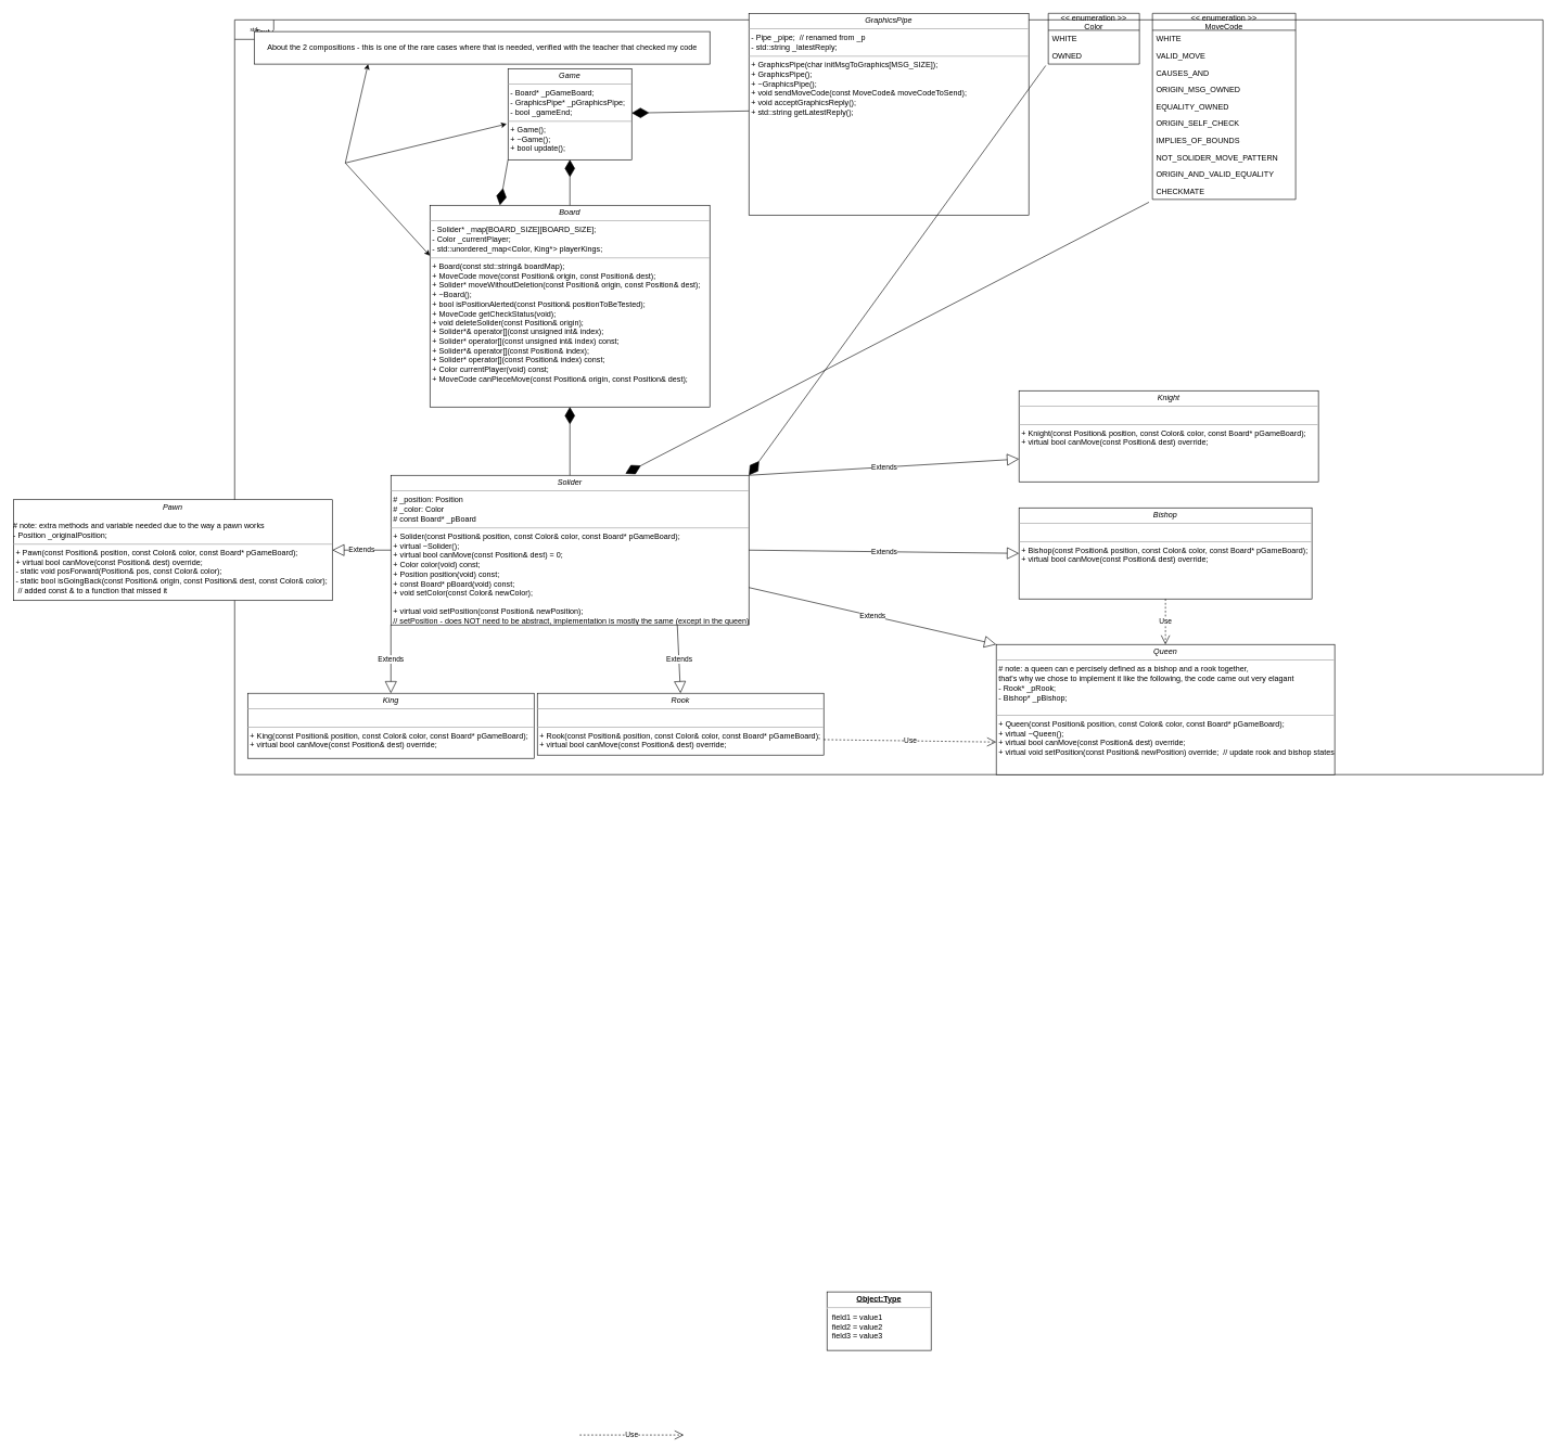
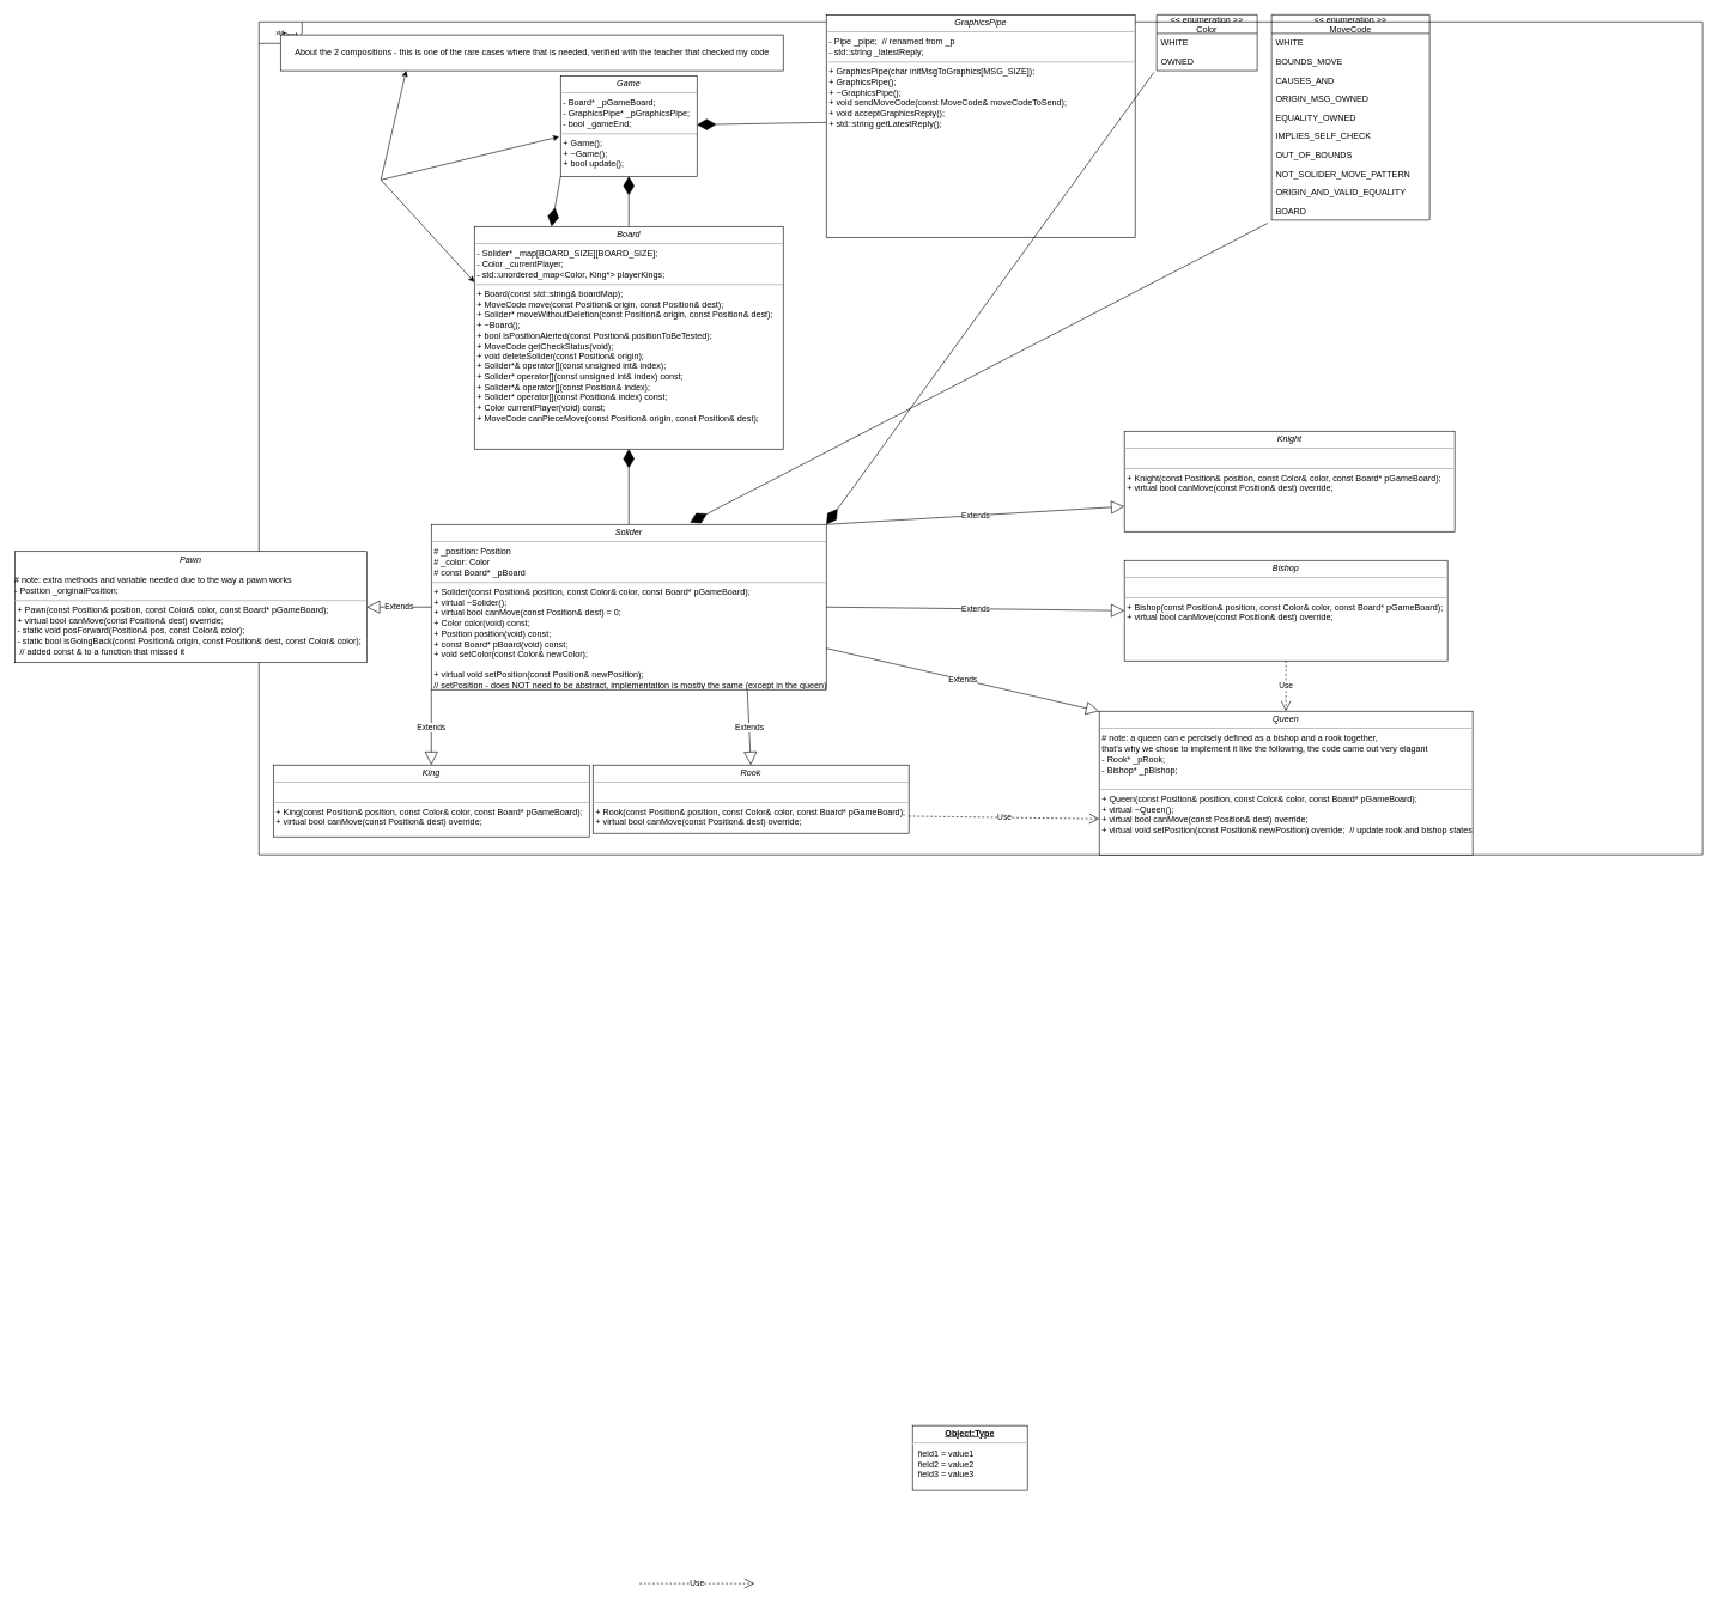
- <mxCell id="5" value="VALID_MOVE" style="text;strokeColor=none;fillColor=none;align=left;verticalAlign=top;spacingLeft=4;spacingRight=4;overflow=hidden;rotatable=0;points=[[0,0.5],[1,0.5]];portConstraint=eastwest;" vertex="1" parent="3"><mxGeometry y="52" width="220" height="26" as="geometry" /></mxCell>
+ <mxCell id="5" value="BOUNDS_MOVE" style="text;strokeColor=none;fillColor=none;align=left;verticalAlign=top;spacingLeft=4;spacingRight=4;overflow=hidden;rotatable=0;points=[[0,0.5],[1,0.5]];portConstraint=eastwest;" vertex="1" parent="3"><mxGeometry y="52" width="220" height="26" as="geometry" /></mxCell>
- <mxCell id="9" value="ORIGIN_SELF_CHECK" style="text;strokeColor=none;fillColor=none;align=left;verticalAlign=top;spacingLeft=4;spacingRight=4;overflow=hidden;rotatable=0;points=[[0,0.5],[1,0.5]];portConstraint=eastwest;" vertex="1" parent="3"><mxGeometry y="156" width="220" height="26" as="geometry" /></mxCell>
+ <mxCell id="9" value="IMPLIES_SELF_CHECK" style="text;strokeColor=none;fillColor=none;align=left;verticalAlign=top;spacingLeft=4;spacingRight=4;overflow=hidden;rotatable=0;points=[[0,0.5],[1,0.5]];portConstraint=eastwest;" vertex="1" parent="3"><mxGeometry y="156" width="220" height="26" as="geometry" /></mxCell>
- <mxCell id="10" value="IMPLIES_OF_BOUNDS" style="text;strokeColor=none;fillColor=none;align=left;verticalAlign=top;spacingLeft=4;spacingRight=4;overflow=hidden;rotatable=0;points=[[0,0.5],[1,0.5]];portConstraint=eastwest;" vertex="1" parent="3"><mxGeometry y="182" width="220" height="26" as="geometry" /></mxCell>
+ <mxCell id="10" value="OUT_OF_BOUNDS" style="text;strokeColor=none;fillColor=none;align=left;verticalAlign=top;spacingLeft=4;spacingRight=4;overflow=hidden;rotatable=0;points=[[0,0.5],[1,0.5]];portConstraint=eastwest;" vertex="1" parent="3"><mxGeometry y="182" width="220" height="26" as="geometry" /></mxCell>
- <mxCell id="13" value="CHECKMATE" style="text;strokeColor=none;fillColor=none;align=left;verticalAlign=top;spacingLeft=4;spacingRight=4;overflow=hidden;rotatable=0;points=[[0,0.5],[1,0.5]];portConstraint=eastwest;" vertex="1" parent="3"><mxGeometry y="260" width="220" height="26" as="geometry" /></mxCell>
+ <mxCell id="13" value="BOARD" style="text;strokeColor=none;fillColor=none;align=left;verticalAlign=top;spacingLeft=4;spacingRight=4;overflow=hidden;rotatable=0;points=[[0,0.5],[1,0.5]];portConstraint=eastwest;" vertex="1" parent="3"><mxGeometry y="260" width="220" height="26" as="geometry" /></mxCell>
